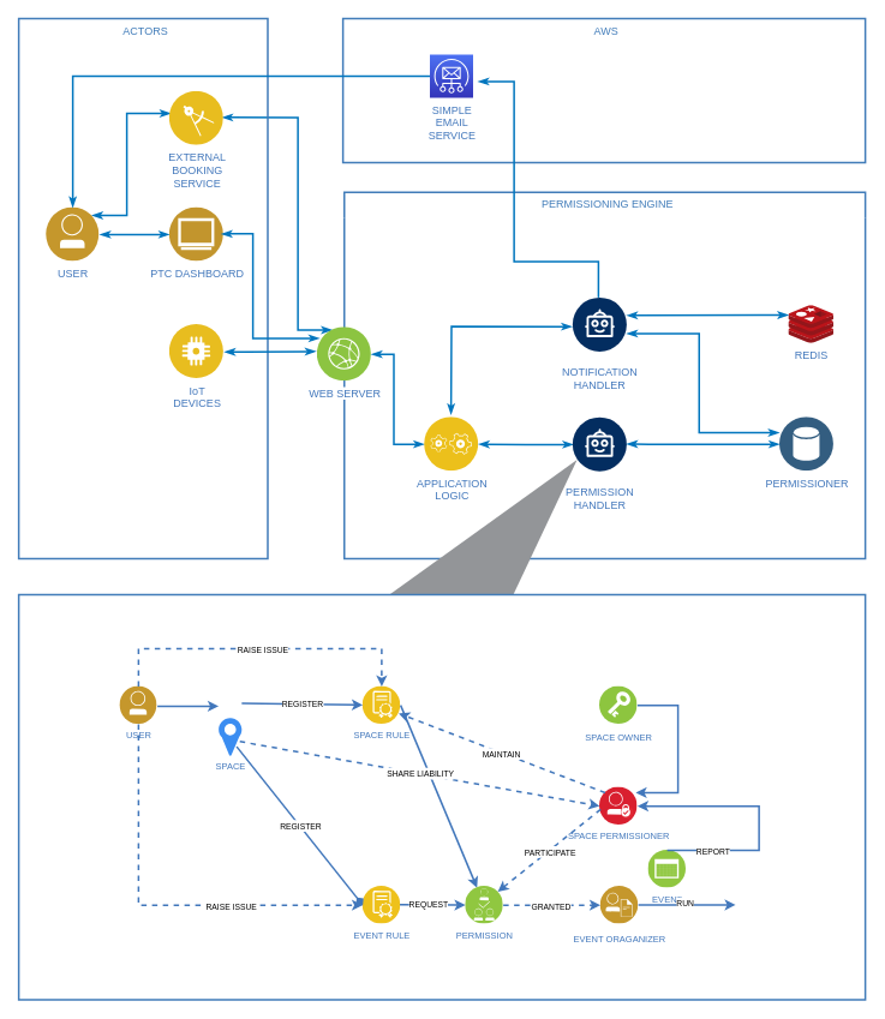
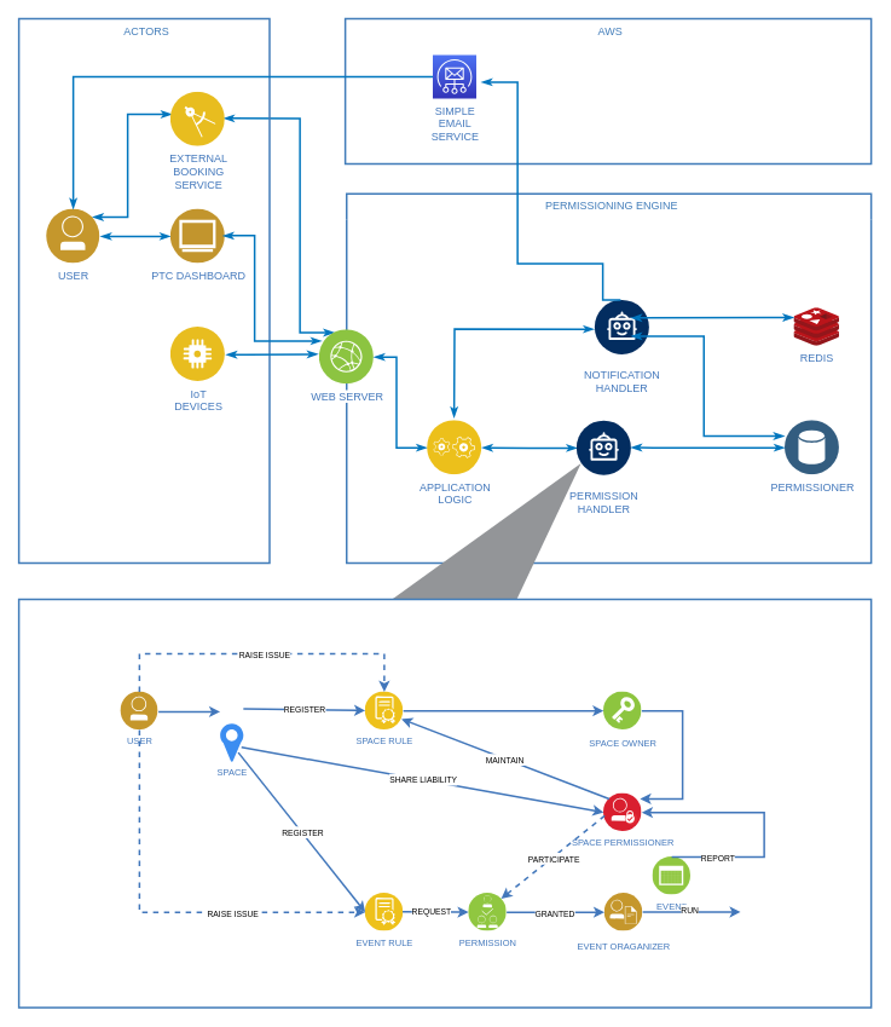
- <mxCell id="18" value="NOTIFICATION&lt;br&gt;HANDLER" style="verticalLabelPosition=bottom;aspect=fixed;html=1;shape=mxgraph.salesforce.bots2;fontColor=#4277BB;" parent="10" vertex="1"><mxGeometry x="253.5" y="117" width="60" height="60" as="geometry" /></mxCell>
+ <mxCell id="18" value="NOTIFICATION&lt;br&gt;HANDLER" style="verticalLabelPosition=bottom;aspect=fixed;html=1;shape=mxgraph.salesforce.bots2;fontColor=#4277BB;" parent="10" vertex="1"><mxGeometry x="253.5" y="117" width="100" height="60" as="geometry" /></mxCell>
- <mxCell id="49" value="" style="endArrow=classic;html=1;rounded=0;strokeWidth=2;strokeColor=#4277BB;entryX=1;entryY=0.75;entryDx=0;entryDy=0;exitX=0;exitY=0;exitDx=0;exitDy=0;dashed=1;fontSize=9;" parent="30" source="34" target="36" edge="1"><mxGeometry width="50" height="50" relative="1" as="geometry"><mxPoint x="515" y="249" as="sourcePoint" /><mxPoint x="400" y="340" as="targetPoint" /></mxGeometry></mxCell>
+ <mxCell id="49" value="" style="endArrow=classic;html=1;rounded=0;strokeWidth=2;strokeColor=#4277BB;entryX=1;entryY=0.75;entryDx=0;entryDy=0;exitX=0;exitY=0;exitDx=0;exitDy=0;dashed=0;fontSize=9;" parent="30" source="34" target="36" edge="1"><mxGeometry width="50" height="50" relative="1" as="geometry"><mxPoint x="515" y="249" as="sourcePoint" /><mxPoint x="400" y="340" as="targetPoint" /></mxGeometry></mxCell>
- <mxCell id="42" value="" style="endArrow=classic;html=1;rounded=0;strokeWidth=2;strokeColor=#4277BB;entryX=0;entryY=0.5;entryDx=0;entryDy=0;exitX=0.916;exitY=0.624;exitDx=0;exitDy=0;exitPerimeter=0;dashed=1;" parent="30" source="31" target="34" edge="1"><mxGeometry width="50" height="50" relative="1" as="geometry"><mxPoint x="152" y="264" as="sourcePoint" /><mxPoint x="312.0" y="484" as="targetPoint" /></mxGeometry></mxCell>
+ <mxCell id="42" value="" style="endArrow=classic;html=1;rounded=0;strokeWidth=2;strokeColor=#4277BB;entryX=0;entryY=0.5;entryDx=0;entryDy=0;exitX=0.916;exitY=0.624;exitDx=0;exitDy=0;exitPerimeter=0;" parent="30" source="31" target="34" edge="1"><mxGeometry width="50" height="50" relative="1" as="geometry"><mxPoint x="152" y="264" as="sourcePoint" /><mxPoint x="312.0" y="484" as="targetPoint" /></mxGeometry></mxCell>
- <mxCell id="41" value="" style="endArrow=classic;html=1;rounded=0;strokeWidth=2;strokeColor=#4277BB;exitX=1;exitY=0.5;exitDx=0;exitDy=0;" parent="30" source="36" target="44" edge="1"><mxGeometry width="50" height="50" relative="1" as="geometry"><mxPoint x="454" y="122.76" as="sourcePoint" /><mxPoint x="522" y="124" as="targetPoint" /></mxGeometry></mxCell>
+ <mxCell id="41" value="" style="endArrow=classic;html=1;rounded=0;strokeWidth=2;strokeColor=#4277BB;entryX=0;entryY=0.5;entryDx=0;entryDy=0;exitX=1;exitY=0.5;exitDx=0;exitDy=0;" parent="30" source="36" target="33" edge="1"><mxGeometry width="50" height="50" relative="1" as="geometry"><mxPoint x="454" y="122.76" as="sourcePoint" /><mxPoint x="522" y="124" as="targetPoint" /></mxGeometry></mxCell>
- <mxCell id="59" value="" style="endArrow=diamond;html=1;rounded=0;strokeWidth=2;strokeColor=#4277BB;entryX=0;entryY=0.5;entryDx=0;entryDy=0;exitX=0.781;exitY=0.762;exitDx=0;exitDy=0;exitPerimeter=0;" parent="30" source="31" target="56" edge="1"><mxGeometry width="50" height="50" relative="1" as="geometry"><mxPoint x="257.62" y="130.91" as="sourcePoint" /><mxPoint x="364" y="133" as="targetPoint" /></mxGeometry></mxCell>
+ <mxCell id="59" value="" style="endArrow=classic;html=1;rounded=0;strokeWidth=2;strokeColor=#4277BB;entryX=0;entryY=0.5;entryDx=0;entryDy=0;exitX=0.781;exitY=0.762;exitDx=0;exitDy=0;exitPerimeter=0;" parent="30" source="31" target="56" edge="1"><mxGeometry width="50" height="50" relative="1" as="geometry"><mxPoint x="257.62" y="130.91" as="sourcePoint" /><mxPoint x="364" y="133" as="targetPoint" /></mxGeometry></mxCell>
- <mxCell id="45" value="" style="endArrow=classic;html=1;rounded=0;strokeWidth=2;strokeColor=#4277BB;entryX=0;entryY=0.5;entryDx=0;entryDy=0;exitX=1;exitY=0.5;exitDx=0;exitDy=0;dashed=1;" parent="30" source="44" target="52" edge="1"><mxGeometry width="50" height="50" relative="1" as="geometry"><mxPoint x="604" y="345" as="sourcePoint" /><mxPoint x="646.004" y="345.005" as="targetPoint" /></mxGeometry></mxCell>
+ <mxCell id="45" value="" style="endArrow=classic;html=1;rounded=0;strokeWidth=2;strokeColor=#4277BB;entryX=0;entryY=0.5;entryDx=0;entryDy=0;exitX=1;exitY=0.5;exitDx=0;exitDy=0;" parent="30" source="44" target="52" edge="1"><mxGeometry width="50" height="50" relative="1" as="geometry"><mxPoint x="604" y="345" as="sourcePoint" /><mxPoint x="646.004" y="345.005" as="targetPoint" /></mxGeometry></mxCell>
